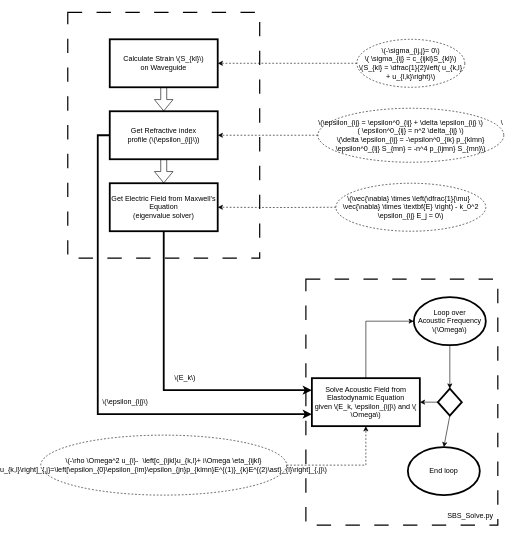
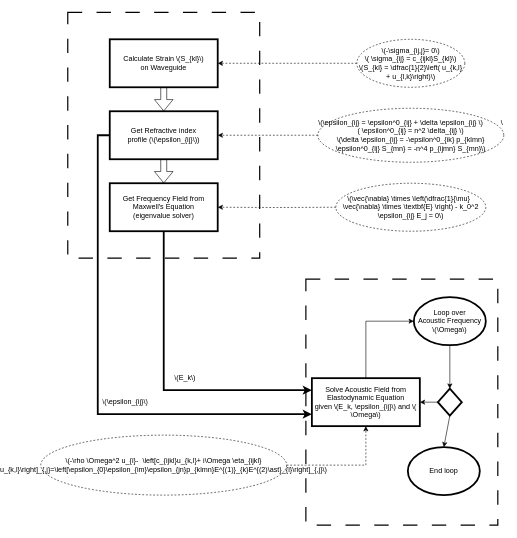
- <mxCell id="7" value="&lt;div&gt;Get Electric Field from Maxwell's Equation&lt;/div&gt;&lt;div&gt;(eigenvalue solver)&lt;/div&gt;" style="rounded=0;whiteSpace=wrap;html=1;strokeWidth=3;fillColor=default;" vertex="1" parent="1"><mxGeometry x="135" y="305" width="180" height="80" as="geometry" /></mxCell>
+ <mxCell id="7" value="&lt;div&gt;Get Frequency Field from Maxwell's Equation&lt;/div&gt;&lt;div&gt;(eigenvalue solver)&lt;/div&gt;" style="rounded=0;whiteSpace=wrap;html=1;strokeWidth=3;fillColor=default;" vertex="1" parent="1"><mxGeometry x="135" y="305" width="180" height="80" as="geometry" /></mxCell>
- <mxCell id="11" value="SBS_Solve.py" style="text;strokeColor=none;fillColor=none;align=left;verticalAlign=middle;spacingLeft=4;spacingRight=4;overflow=hidden;points=[[0,0.5],[1,0.5]];portConstraint=eastwest;rotatable=0;whiteSpace=wrap;html=1;" vertex="1" parent="1"><mxGeometry x="692" y="845" width="89" height="30" as="geometry" /></mxCell>
